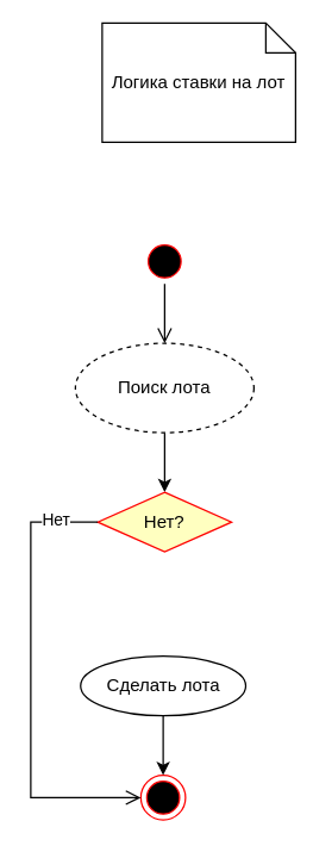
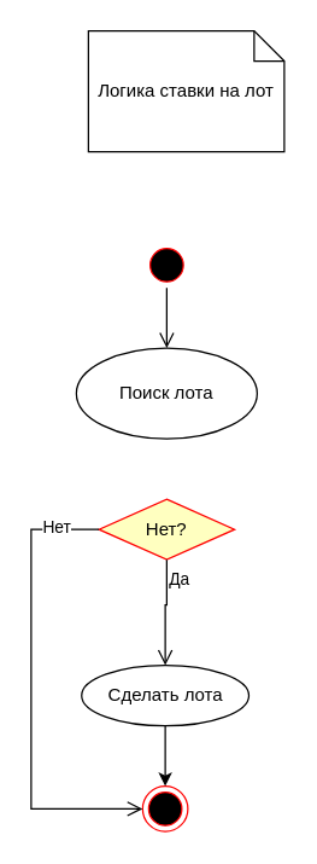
- <mxCell id="2" value="Логика ставки на лот" style="shape=note;size=20;whiteSpace=wrap;html=1;" parent="1" vertex="1"><mxGeometry x="68" y="15" width="130" height="80" as="geometry" /></mxCell>
+ <mxCell id="2" value="Логика ставки на лот" style="shape=note;size=20;whiteSpace=wrap;html=1;" parent="1" vertex="1"><mxGeometry x="58" y="20" width="130" height="80" as="geometry" /></mxCell>
- <mxCell id="7" value="Поиск лота" style="ellipse;whiteSpace=wrap;html=1;dashed=1;" vertex="1" parent="1"><mxGeometry x="50" y="230" width="120" height="60" as="geometry" /></mxCell>
+ <mxCell id="7" value="Поиск лота" style="ellipse;whiteSpace=wrap;html=1;" vertex="1" parent="1"><mxGeometry x="50" y="230" width="120" height="60" as="geometry" /></mxCell>
- <mxCell id="6" style="edgeStyle=orthogonalEdgeStyle;rounded=0;orthogonalLoop=1;jettySize=auto;html=1;exitX=0.5;exitY=1;exitDx=0;exitDy=0;entryX=0.5;entryY=0;entryDx=0;entryDy=0;" edge="1" parent="1" source="7" target="8"><mxGeometry relative="1" as="geometry" /></mxCell>
+ <mxCell id="11" value="Да" style="edgeStyle=orthogonalEdgeStyle;html=1;align=left;verticalAlign=top;endArrow=open;endSize=8;strokeColor=#000000;rounded=0;entryX=0.5;entryY=0;entryDx=0;entryDy=0;" edge="1" source="8" parent="1" target="13"><mxGeometry x="-1" relative="1" as="geometry"><mxPoint x="110" y="430" as="targetPoint" /><Array as="points"><mxPoint x="110" y="400" /><mxPoint x="109" y="400" /></Array><mxPoint as="offset" /></mxGeometry></mxCell>
